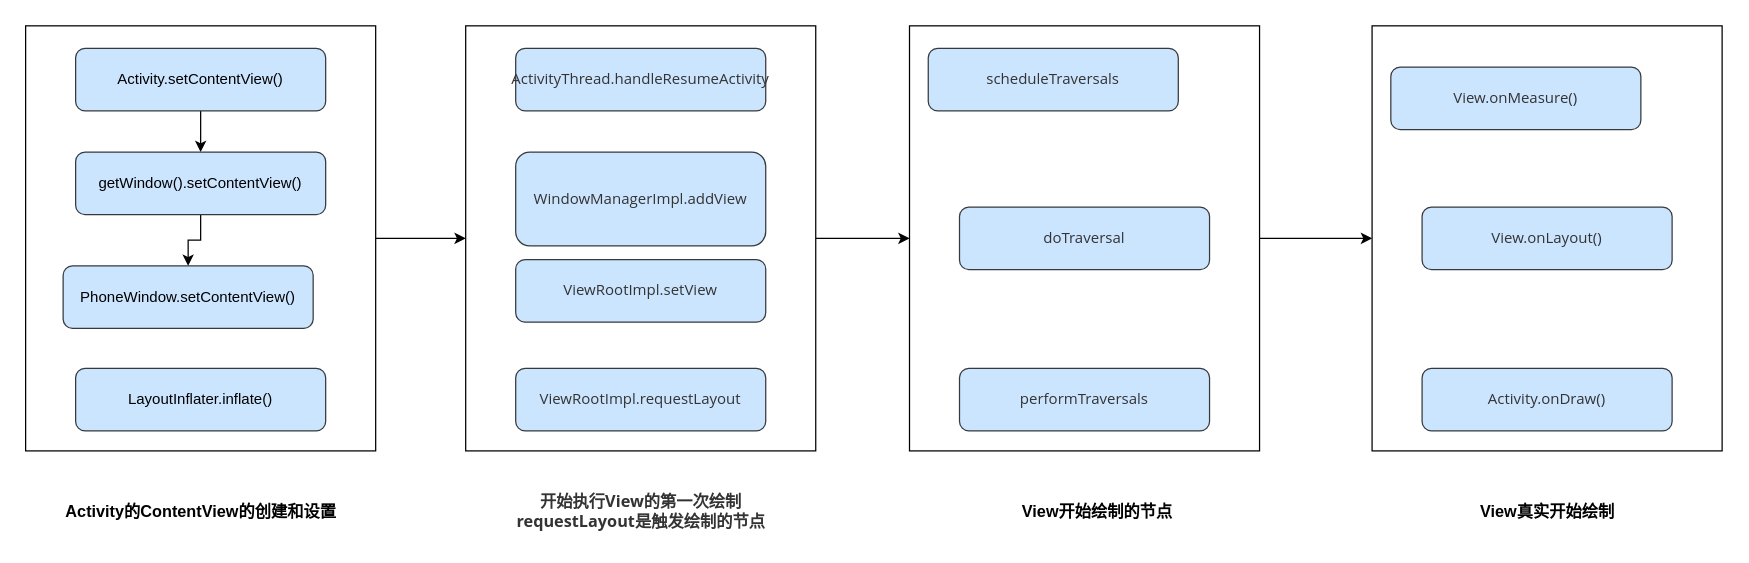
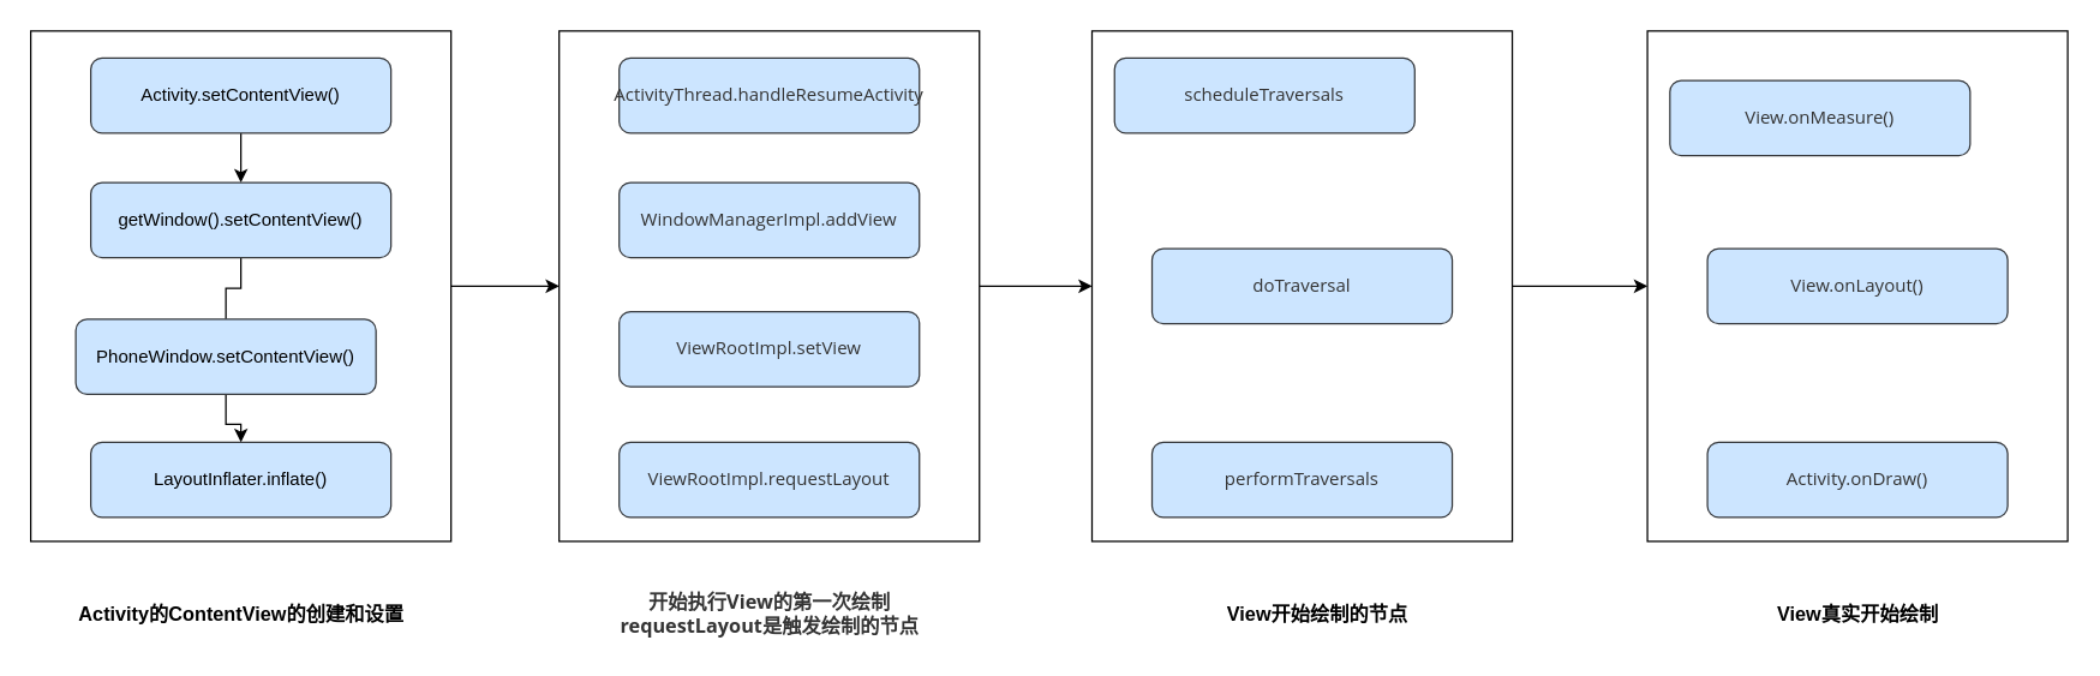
- <mxCell id="16" value="&lt;span style=&quot;color: rgb(51, 51, 51); font-family: &amp;quot;open sans&amp;quot;, &amp;quot;clear sans&amp;quot;, &amp;quot;helvetica neue&amp;quot;, helvetica, arial, sans-serif;&quot;&gt;WindowManagerImpl.addView&lt;/span&gt;" style="rounded=1;whiteSpace=wrap;html=1;fillColor=#cce5ff;strokeColor=#36393d;labelBackgroundColor=none;" vertex="1" parent="1"><mxGeometry x="412" y="121" width="200" height="75" as="geometry" /></mxCell>
+ <mxCell id="16" value="&lt;span style=&quot;color: rgb(51, 51, 51); font-family: &amp;quot;open sans&amp;quot;, &amp;quot;clear sans&amp;quot;, &amp;quot;helvetica neue&amp;quot;, helvetica, arial, sans-serif;&quot;&gt;WindowManagerImpl.addView&lt;/span&gt;" style="rounded=1;whiteSpace=wrap;html=1;fillColor=#cce5ff;strokeColor=#36393d;labelBackgroundColor=none;" vertex="1" parent="1"><mxGeometry x="412" y="121" width="200" height="50" as="geometry" /></mxCell>
- <mxCell id="6" value="" style="edgeStyle=orthogonalEdgeStyle;rounded=0;orthogonalLoop=1;jettySize=auto;html=1;" edge="1" parent="1" source="7" target="9"><mxGeometry relative="1" as="geometry" /></mxCell>
+ <mxCell id="6" value="" style="edgeStyle=orthogonalEdgeStyle;rounded=0;orthogonalLoop=1;jettySize=auto;html=1;endArrow=none;" edge="1" parent="1" source="7" target="9"><mxGeometry relative="1" as="geometry" /></mxCell>
+ <mxCell id="8" value="" style="edgeStyle=orthogonalEdgeStyle;rounded=0;orthogonalLoop=1;jettySize=auto;html=1;" edge="1" parent="1" source="9" target="10"><mxGeometry relative="1" as="geometry" /></mxCell>
